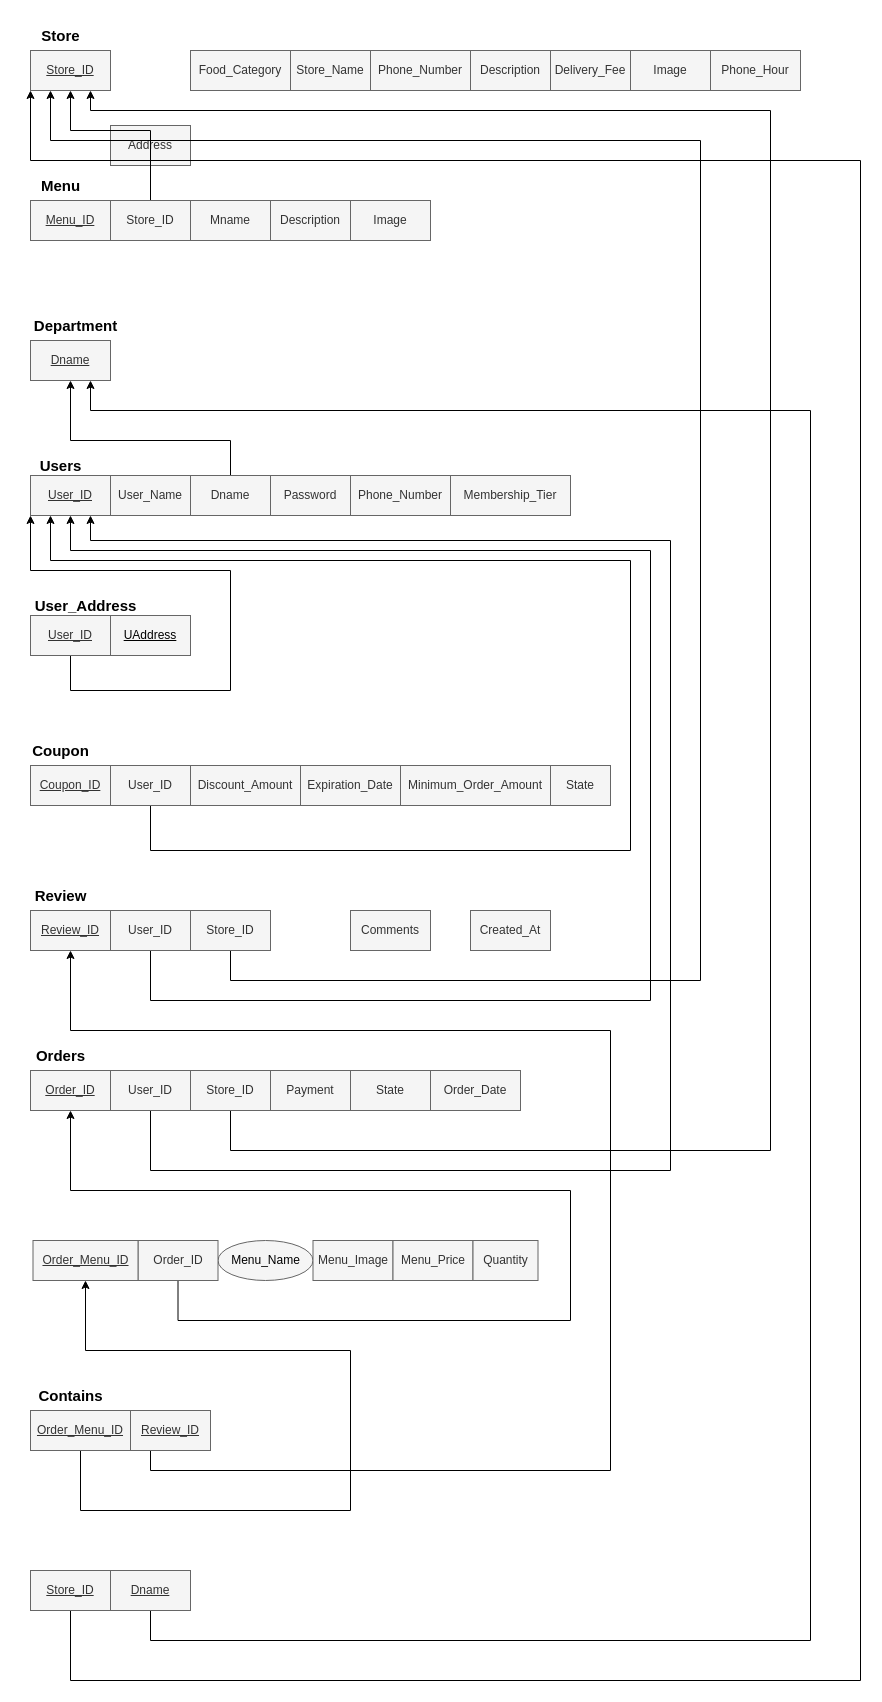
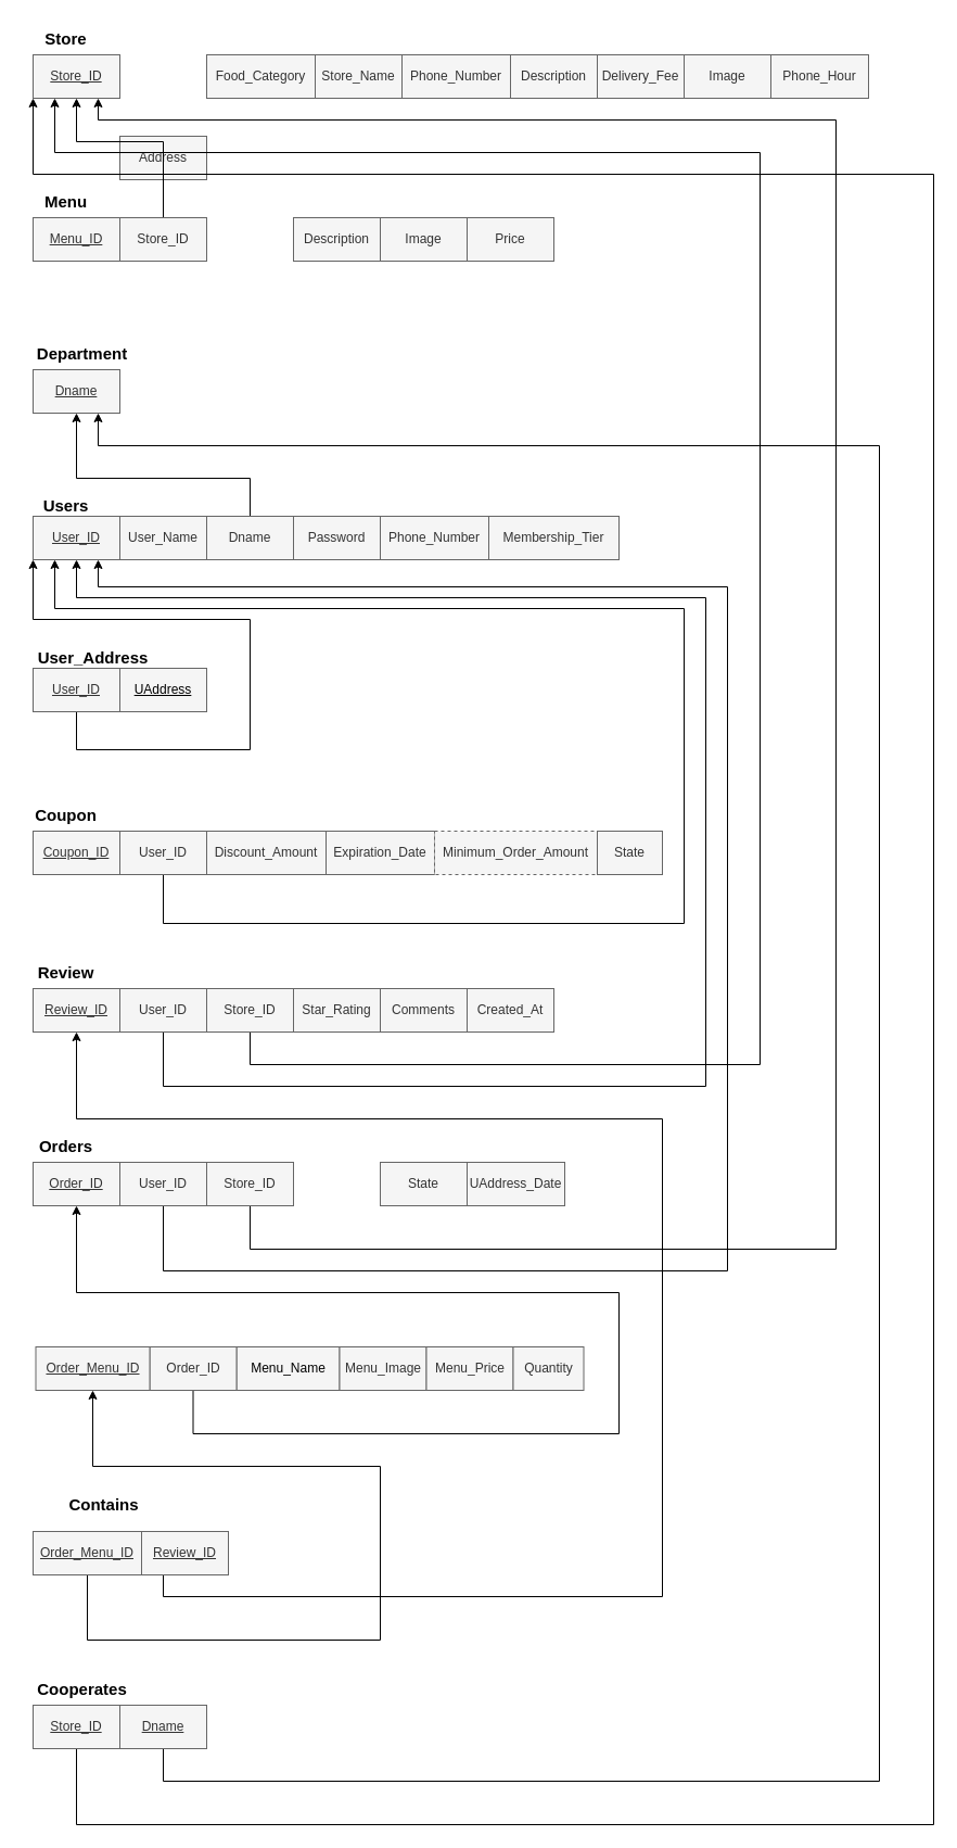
- <mxCell id="3" value="Mname" style="rounded=0;whiteSpace=wrap;html=1;fillColor=#f5f5f5;fontColor=#333333;strokeColor=#666666;" parent="1" vertex="1"><mxGeometry x="190" y="200" width="80" height="40" as="geometry" /></mxCell>
+ <mxCell id="6" value="Price" style="rounded=0;whiteSpace=wrap;html=1;fillColor=#f5f5f5;fontColor=#333333;strokeColor=#666666;" parent="1" vertex="1"><mxGeometry x="430" y="200" width="80" height="40" as="geometry" /></mxCell>
- <mxCell id="19" value="Minimum_Order_Amount" style="rounded=0;whiteSpace=wrap;html=1;fillColor=#f5f5f5;fontColor=#333333;strokeColor=#666666;" parent="1" vertex="1"><mxGeometry x="400" y="765" width="150" height="40" as="geometry" /></mxCell>
+ <mxCell id="19" value="Minimum_Order_Amount" style="rounded=0;whiteSpace=wrap;html=1;fillColor=#f5f5f5;fontColor=#333333;strokeColor=#666666;dashed=1;" parent="1" vertex="1"><mxGeometry x="400" y="765" width="150" height="40" as="geometry" /></mxCell>
+ <mxCell id="8" value="Star_Rating" style="rounded=0;whiteSpace=wrap;html=1;fillColor=#f5f5f5;fontColor=#333333;strokeColor=#666666;" parent="1" vertex="1"><mxGeometry x="270" y="910" width="80" height="40" as="geometry" /></mxCell>
- <mxCell id="10" value="Created_At" style="rounded=0;whiteSpace=wrap;html=1;fillColor=#f5f5f5;fontColor=#333333;strokeColor=#666666;" parent="1" vertex="1"><mxGeometry x="470" y="910" width="80" height="40" as="geometry" /></mxCell>
+ <mxCell id="10" value="Created_At" style="rounded=0;whiteSpace=wrap;html=1;fillColor=#f5f5f5;fontColor=#333333;strokeColor=#666666;" parent="1" vertex="1"><mxGeometry x="430" y="910" width="80" height="40" as="geometry" /></mxCell>
- <mxCell id="36" value="Payment" style="rounded=0;whiteSpace=wrap;html=1;fillColor=#f5f5f5;fontColor=#333333;strokeColor=#666666;" parent="1" vertex="1"><mxGeometry x="270" y="1070" width="80" height="40" as="geometry" /></mxCell>
- <mxCell id="54" value="Order_Date" style="rounded=0;whiteSpace=wrap;html=1;fillColor=#f5f5f5;fontColor=#333333;strokeColor=#666666;" parent="1" vertex="1"><mxGeometry x="430" y="1070" width="90" height="40" as="geometry" /></mxCell>
+ <mxCell id="54" value="UAddress_Date" style="rounded=0;whiteSpace=wrap;html=1;fillColor=#f5f5f5;fontColor=#333333;strokeColor=#666666;" parent="1" vertex="1"><mxGeometry x="430" y="1070" width="90" height="40" as="geometry" /></mxCell>
- <mxCell id="38" value="&lt;font color=&quot;#000000&quot;&gt;Menu_Name&lt;/font&gt;" style="ellipse;whiteSpace=wrap;html=1;fillColor=#f5f5f5;fontColor=#333333;strokeColor=#666666;" parent="1" vertex="1"><mxGeometry x="217.5" y="1240" width="95" height="40" as="geometry" /></mxCell>
+ <mxCell id="38" value="&lt;font color=&quot;#000000&quot;&gt;Menu_Name&lt;/font&gt;" style="rounded=0;whiteSpace=wrap;html=1;fillColor=#f5f5f5;fontColor=#333333;strokeColor=#666666;" parent="1" vertex="1"><mxGeometry x="217.5" y="1240" width="95" height="40" as="geometry" /></mxCell>
- <mxCell id="63" value="Contains" style="text;html=1;align=center;verticalAlign=middle;resizable=0;points=[];autosize=1;strokeColor=none;fillColor=none;fontStyle=1;fontSize=15;" parent="1" vertex="1"><mxGeometry x="25" y="1380" width="90" height="30" as="geometry" /></mxCell>
+ <mxCell id="63" value="Contains" style="text;html=1;align=center;verticalAlign=middle;resizable=0;points=[];autosize=1;strokeColor=none;fillColor=none;fontStyle=1;fontSize=15;" parent="1" vertex="1"><mxGeometry x="50" y="1370" width="90" height="30" as="geometry" /></mxCell>
+ <mxCell id="68" value="Cooperates" style="text;html=1;align=center;verticalAlign=middle;resizable=0;points=[];autosize=1;strokeColor=none;fillColor=none;fontStyle=1;fontSize=15;" parent="1" vertex="1"><mxGeometry x="20" y="1540" width="110" height="30" as="geometry" /></mxCell>
